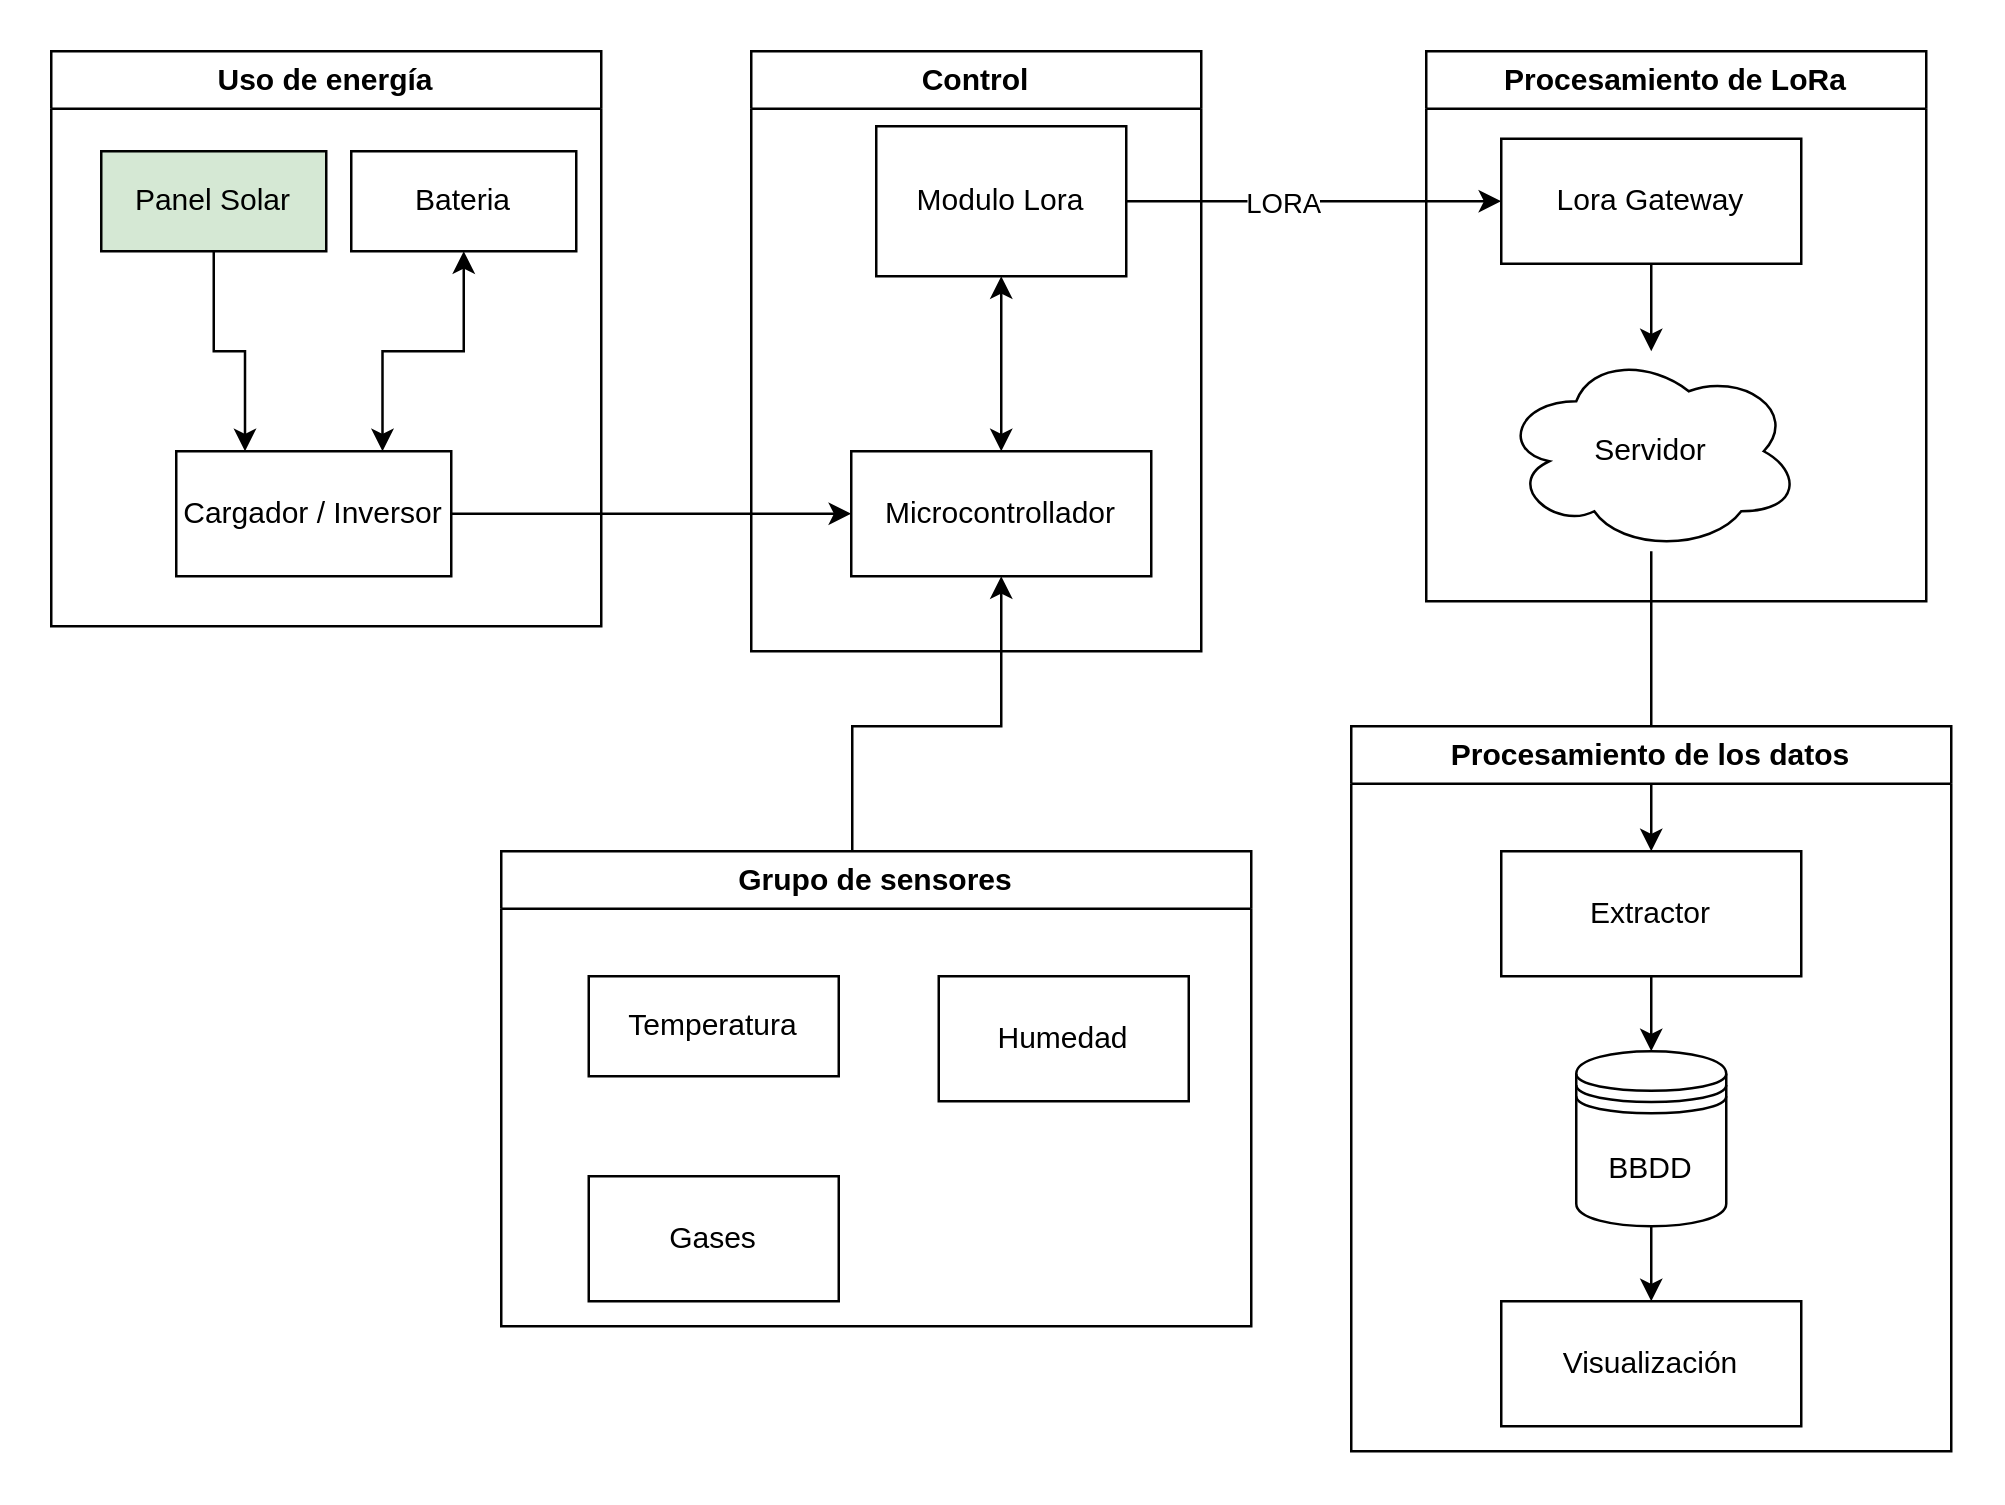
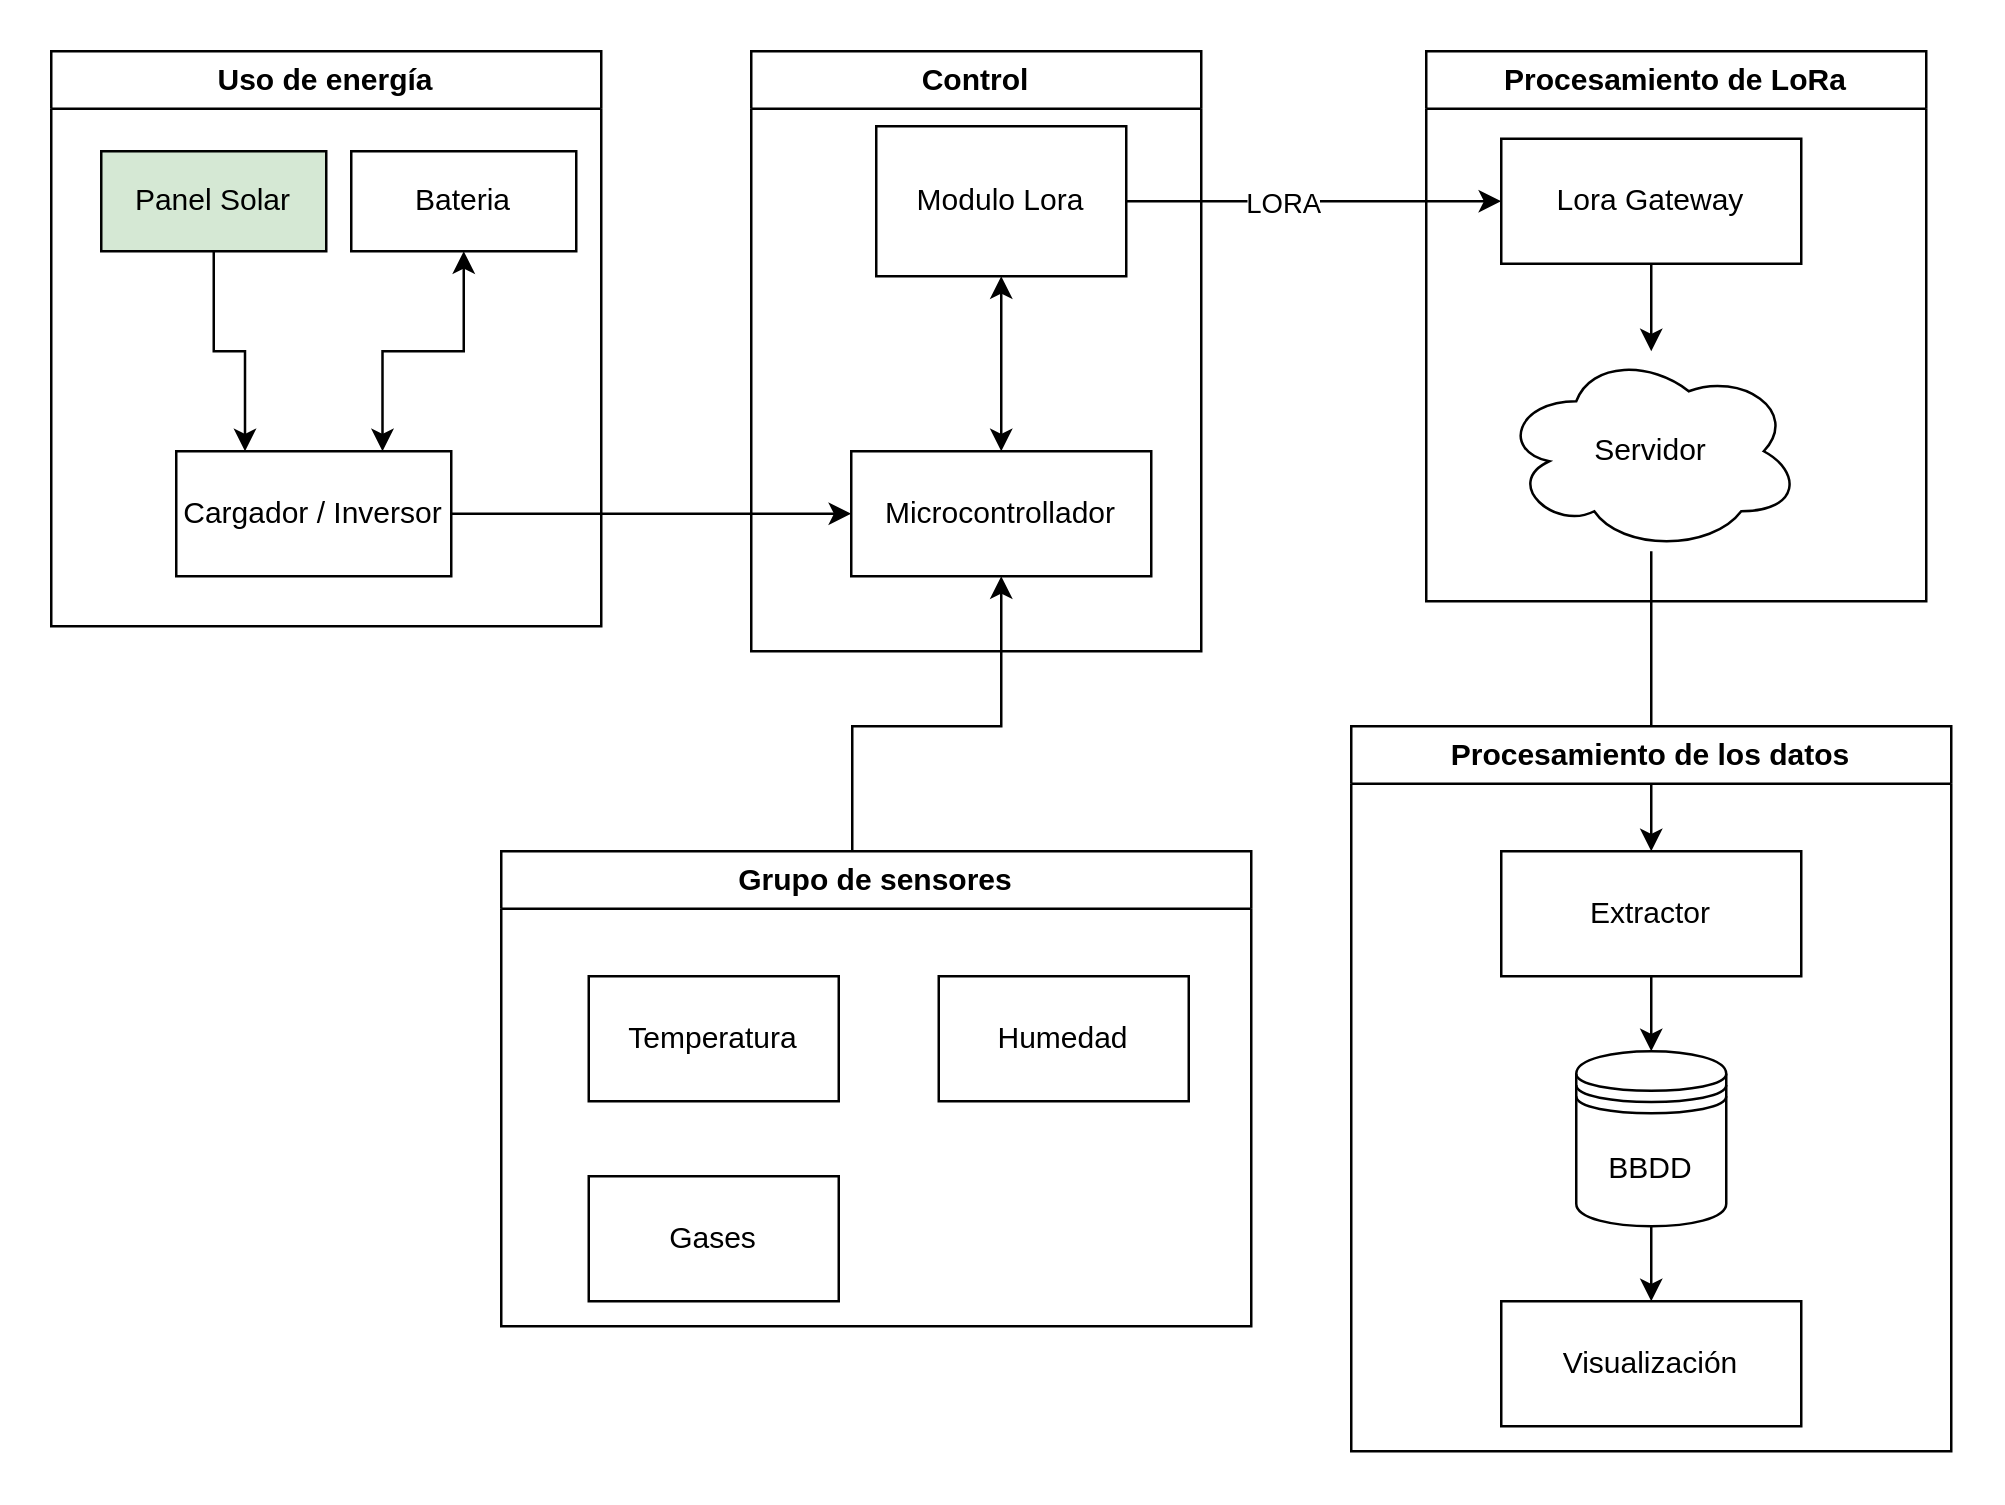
- <mxCell id="17" value="Temperatura" style="rounded=0;whiteSpace=wrap;html=1;" parent="15" vertex="1"><mxGeometry x="35" y="50" width="100" height="40" as="geometry" /></mxCell>
+ <mxCell id="17" value="Temperatura" style="rounded=0;whiteSpace=wrap;html=1;" parent="15" vertex="1"><mxGeometry x="35" y="50" width="100" height="50" as="geometry" /></mxCell>
